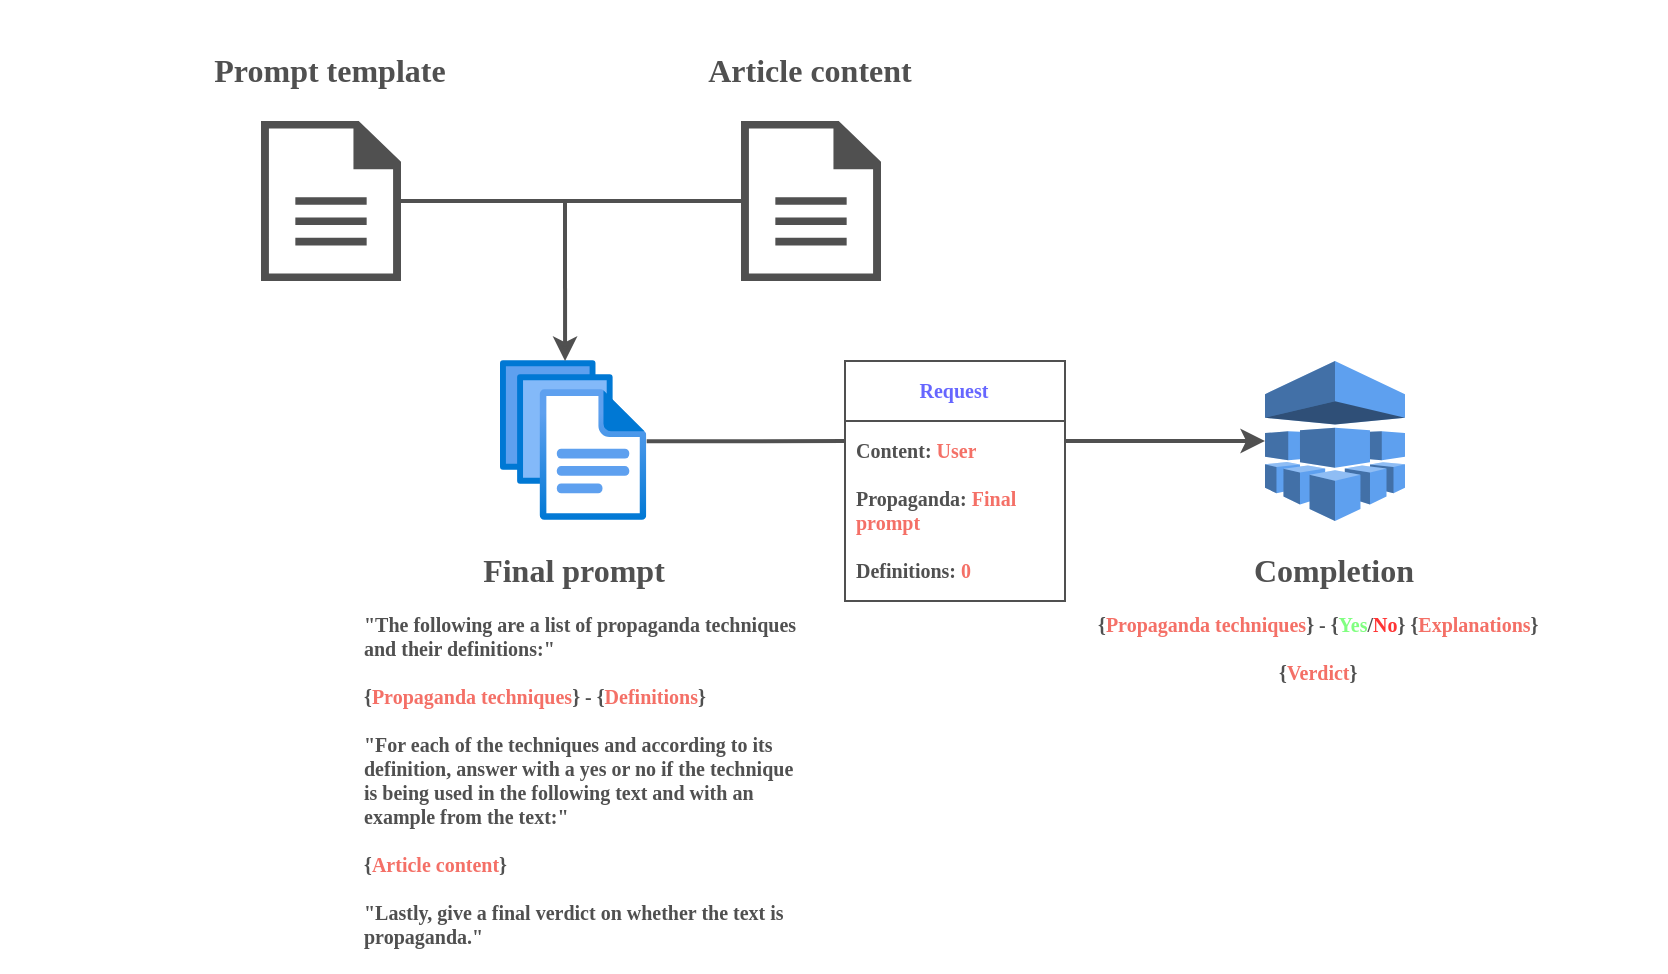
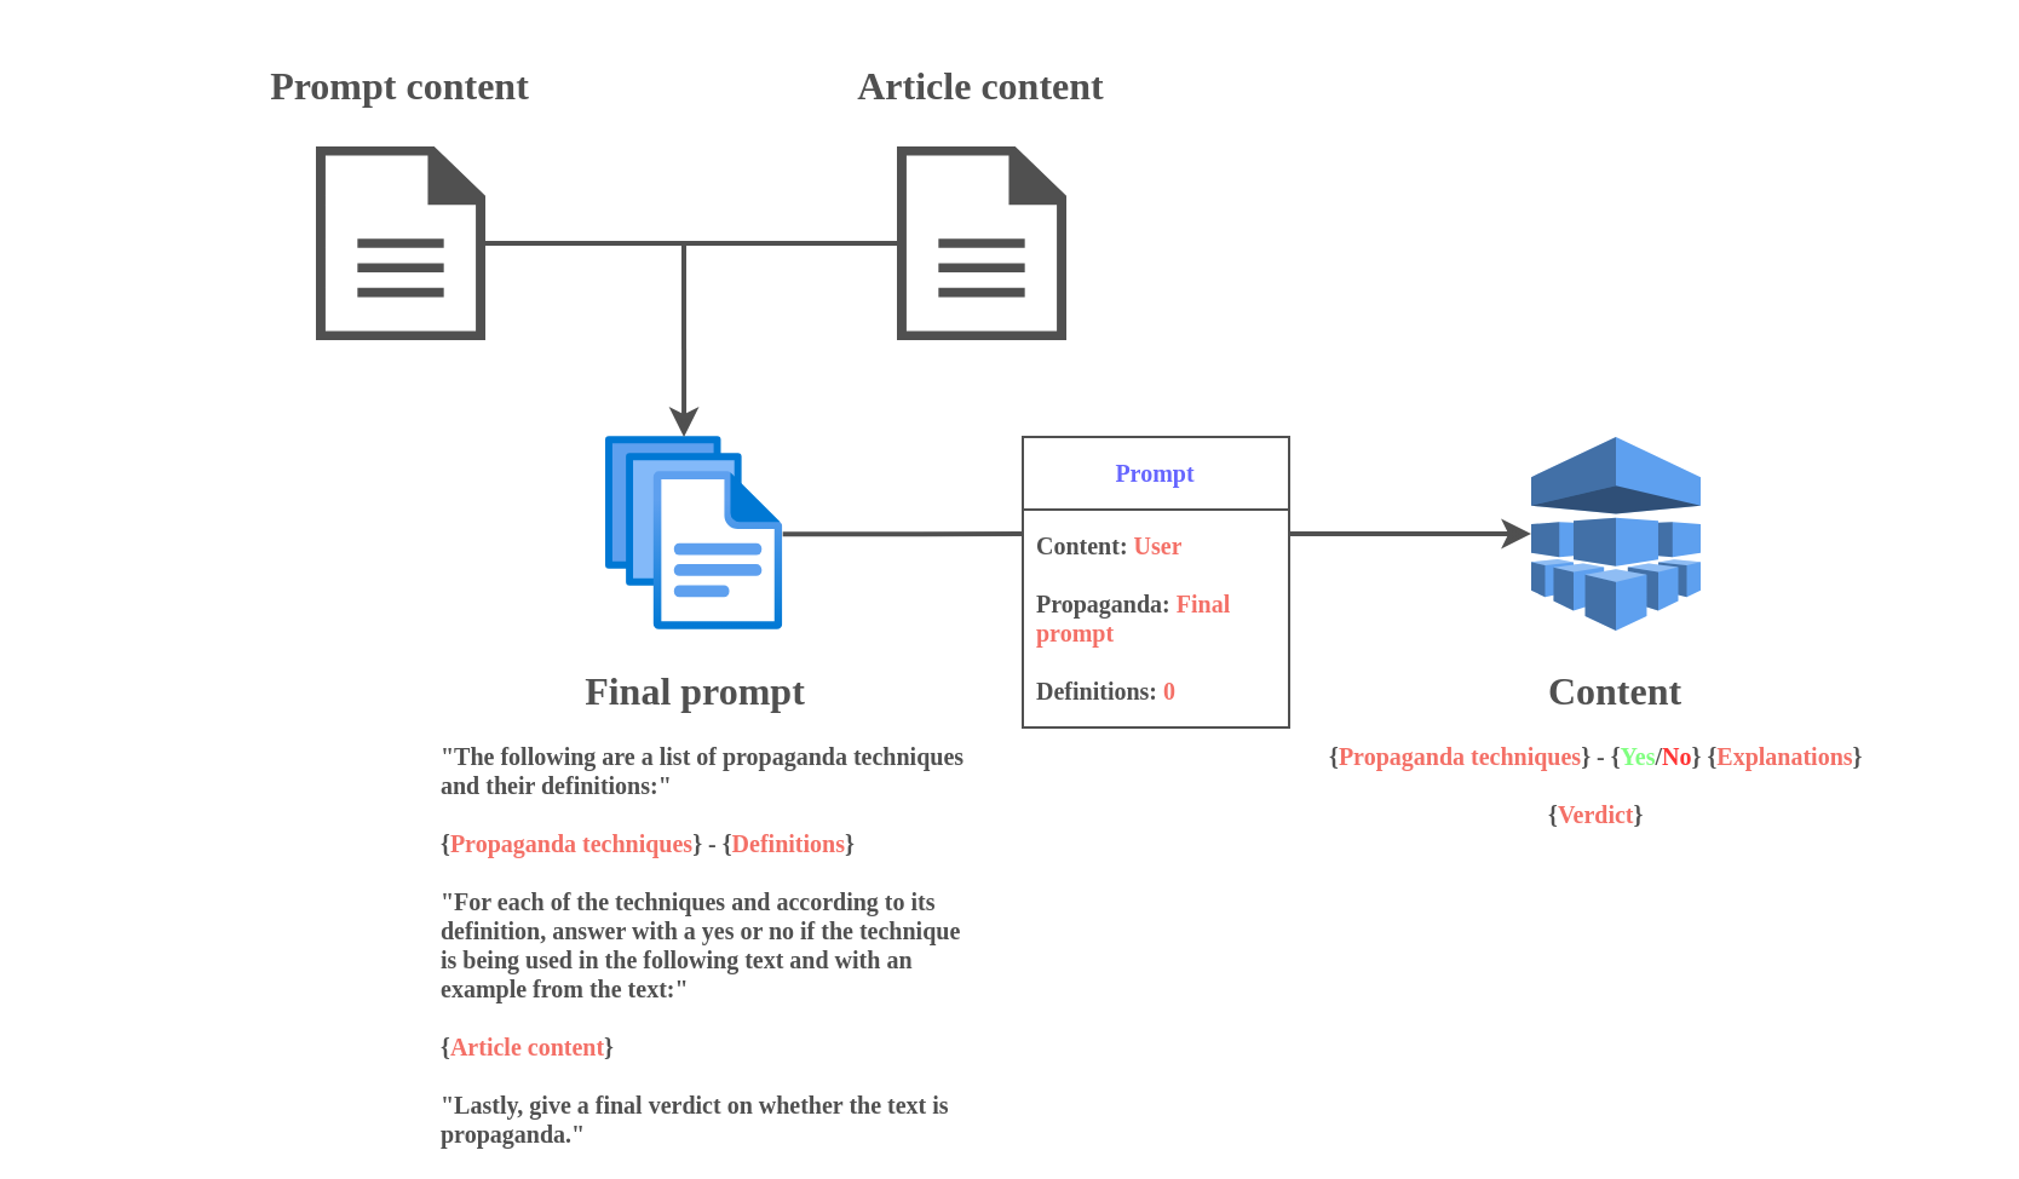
- <mxCell id="4" value="Prompt template&lt;br&gt;" style="text;strokeColor=none;align=center;fillColor=none;verticalAlign=middle;whiteSpace=wrap;rounded=0;fontSize=16;fontStyle=1;fontFamily=Consolas;fontSource=https%3A%2F%2Ffonts.googleapis.com%2Fcss%3Ffamily%3DConsolas;html=1;fontColor=#505050;" vertex="1" parent="1"><mxGeometry x="20" y="20" width="290" height="30" as="geometry" /></mxCell>
+ <mxCell id="4" value="Prompt content&lt;br&gt;" style="text;strokeColor=none;align=center;fillColor=none;verticalAlign=middle;whiteSpace=wrap;rounded=0;fontSize=16;fontStyle=1;fontFamily=Consolas;fontSource=https%3A%2F%2Ffonts.googleapis.com%2Fcss%3Ffamily%3DConsolas;html=1;fontColor=#505050;" vertex="1" parent="1"><mxGeometry x="20" y="20" width="290" height="30" as="geometry" /></mxCell>
- <mxCell id="14" value="&lt;font face=&quot;Consolas&quot; color=&quot;#6666ff&quot;&gt;&lt;b&gt;Request&lt;/b&gt;&lt;/font&gt;" style="swimlane;fontStyle=0;childLayout=stackLayout;horizontal=1;startSize=30;horizontalStack=0;resizeParent=1;resizeParentMax=0;resizeLast=0;collapsible=1;marginBottom=0;whiteSpace=wrap;html=1;fontSize=10;fontColor=#505050;strokeColor=#505050;" vertex="1" parent="1"><mxGeometry x="422" y="180" width="110" height="120" as="geometry"><mxRectangle x="524.57" y="270" width="60" height="30" as="alternateBounds" /></mxGeometry></mxCell>
+ <mxCell id="14" value="&lt;font face=&quot;Consolas&quot; color=&quot;#6666ff&quot;&gt;&lt;b&gt;Prompt&lt;/b&gt;&lt;/font&gt;" style="swimlane;fontStyle=0;childLayout=stackLayout;horizontal=1;startSize=30;horizontalStack=0;resizeParent=1;resizeParentMax=0;resizeLast=0;collapsible=1;marginBottom=0;whiteSpace=wrap;html=1;fontSize=10;fontColor=#505050;strokeColor=#505050;" vertex="1" parent="1"><mxGeometry x="422" y="180" width="110" height="120" as="geometry"><mxRectangle x="524.57" y="270" width="60" height="30" as="alternateBounds" /></mxGeometry></mxCell>
- <mxCell id="13" value="Completion" style="text;strokeColor=none;align=center;fillColor=none;verticalAlign=middle;whiteSpace=wrap;rounded=0;fontSize=16;fontStyle=1;fontFamily=Consolas;fontSource=https%3A%2F%2Ffonts.googleapis.com%2Fcss%3Ffamily%3DConsolas;html=1;fontColor=#505050;" vertex="1" parent="1"><mxGeometry x="521.57" y="270" width="290" height="30" as="geometry" /></mxCell>
+ <mxCell id="13" value="Content" style="text;strokeColor=none;align=center;fillColor=none;verticalAlign=middle;whiteSpace=wrap;rounded=0;fontSize=16;fontStyle=1;fontFamily=Consolas;fontSource=https%3A%2F%2Ffonts.googleapis.com%2Fcss%3Ffamily%3DConsolas;html=1;fontColor=#505050;" vertex="1" parent="1"><mxGeometry x="521.57" y="270" width="290" height="30" as="geometry" /></mxCell>
